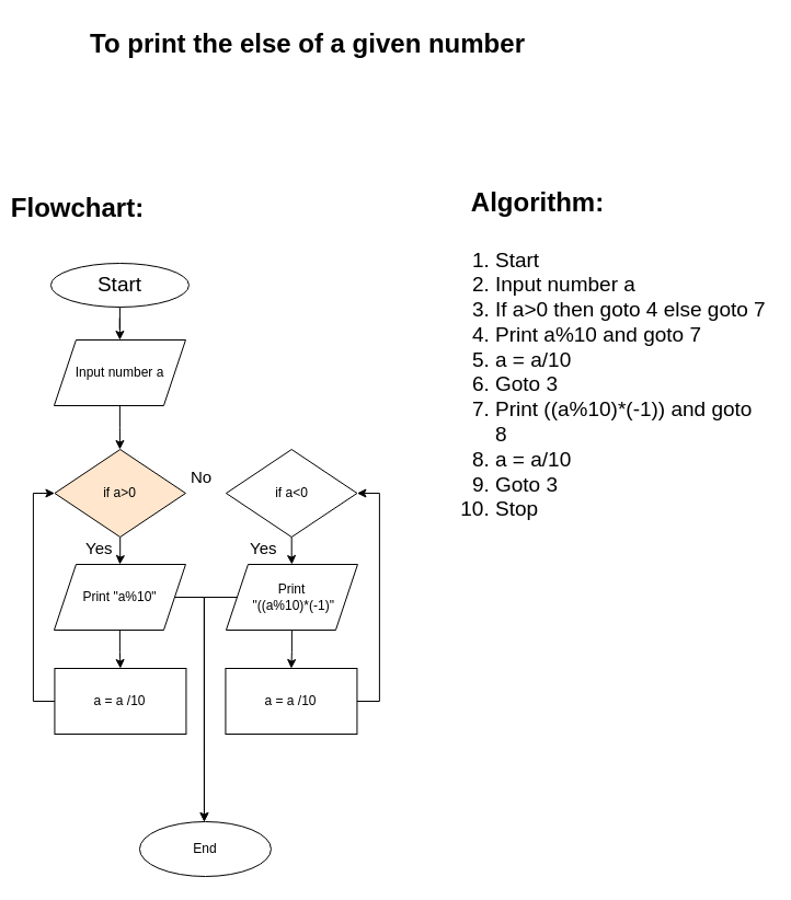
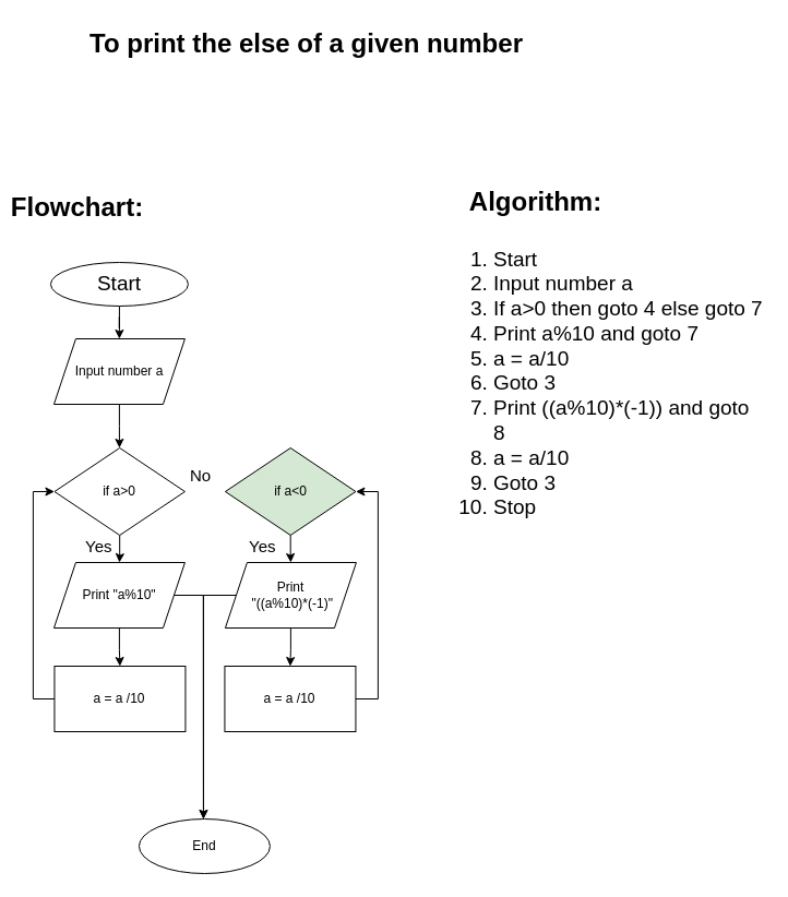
- <mxCell id="11" value="if a&amp;gt;0" style="rhombus;whiteSpace=wrap;html=1;fillColor=#ffe6cc;" vertex="1" parent="1"><mxGeometry x="49.44" y="410" width="119.5" height="80" as="geometry" /></mxCell>
+ <mxCell id="11" value="if a&amp;gt;0" style="rhombus;whiteSpace=wrap;html=1;" vertex="1" parent="1"><mxGeometry x="49.44" y="410" width="119.5" height="80" as="geometry" /></mxCell>
- <mxCell id="19" value="if a&amp;lt;0" style="rhombus;whiteSpace=wrap;html=1;" vertex="1" parent="1"><mxGeometry x="205.94" y="410" width="119.5" height="80" as="geometry" /></mxCell>
+ <mxCell id="19" value="if a&amp;lt;0" style="rhombus;whiteSpace=wrap;html=1;fillColor=#d5e8d4;" vertex="1" parent="1"><mxGeometry x="205.94" y="410" width="119.5" height="80" as="geometry" /></mxCell>
